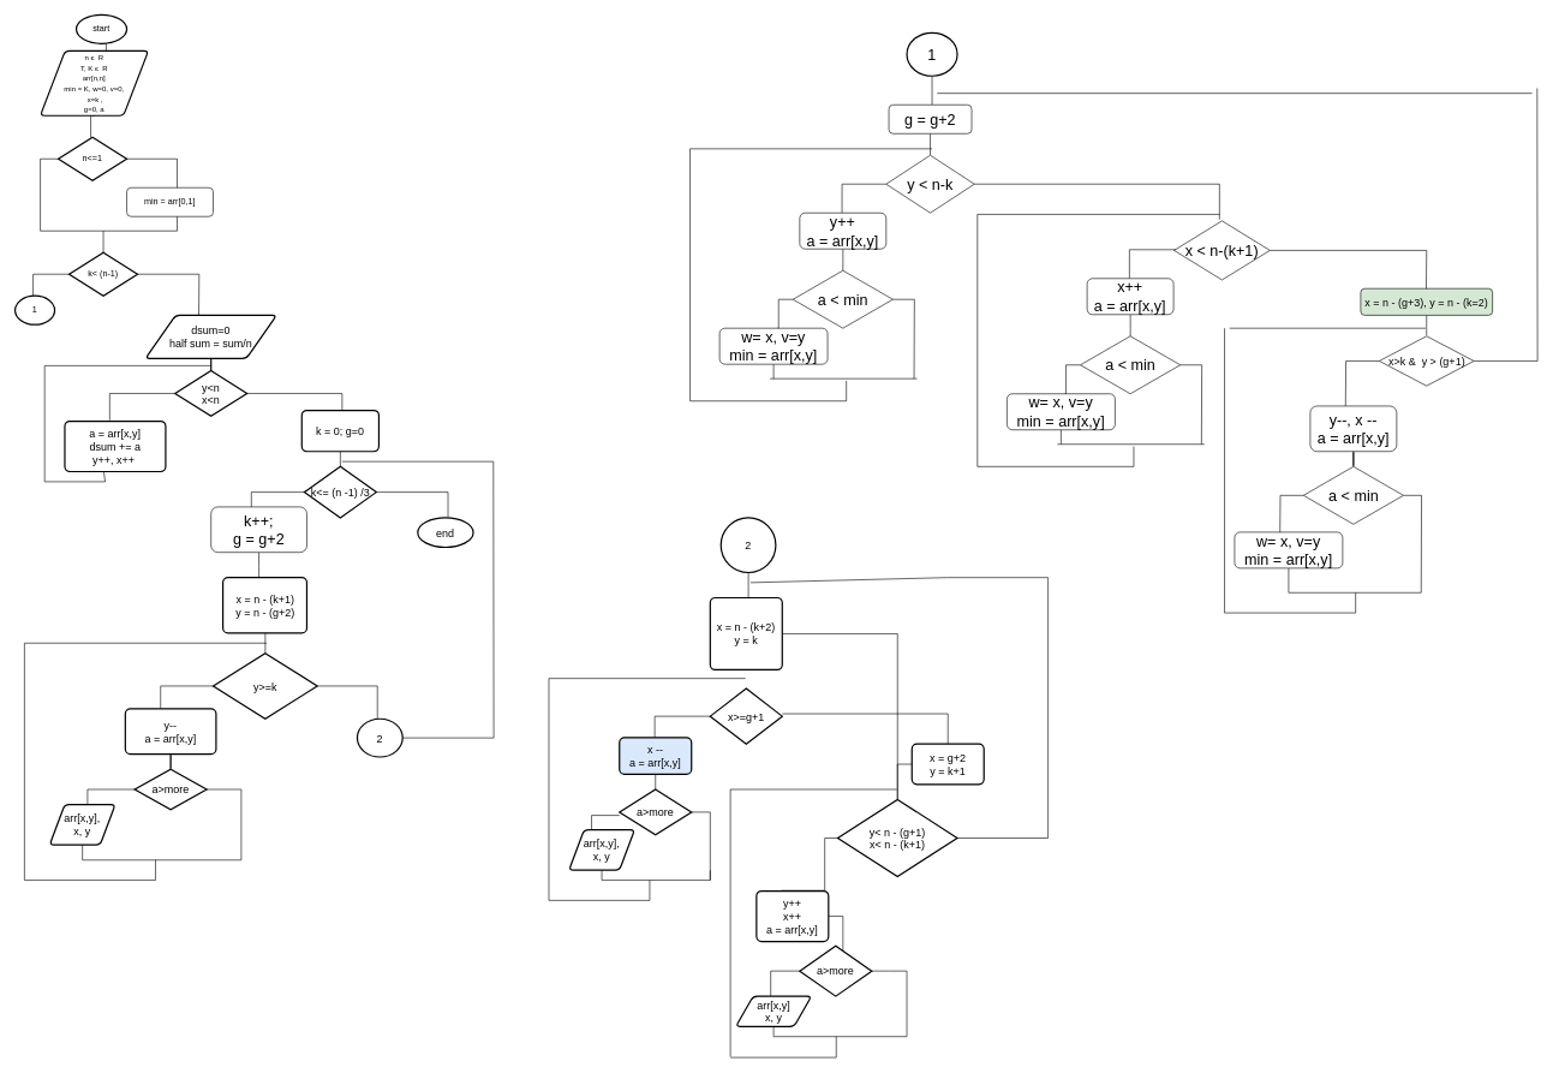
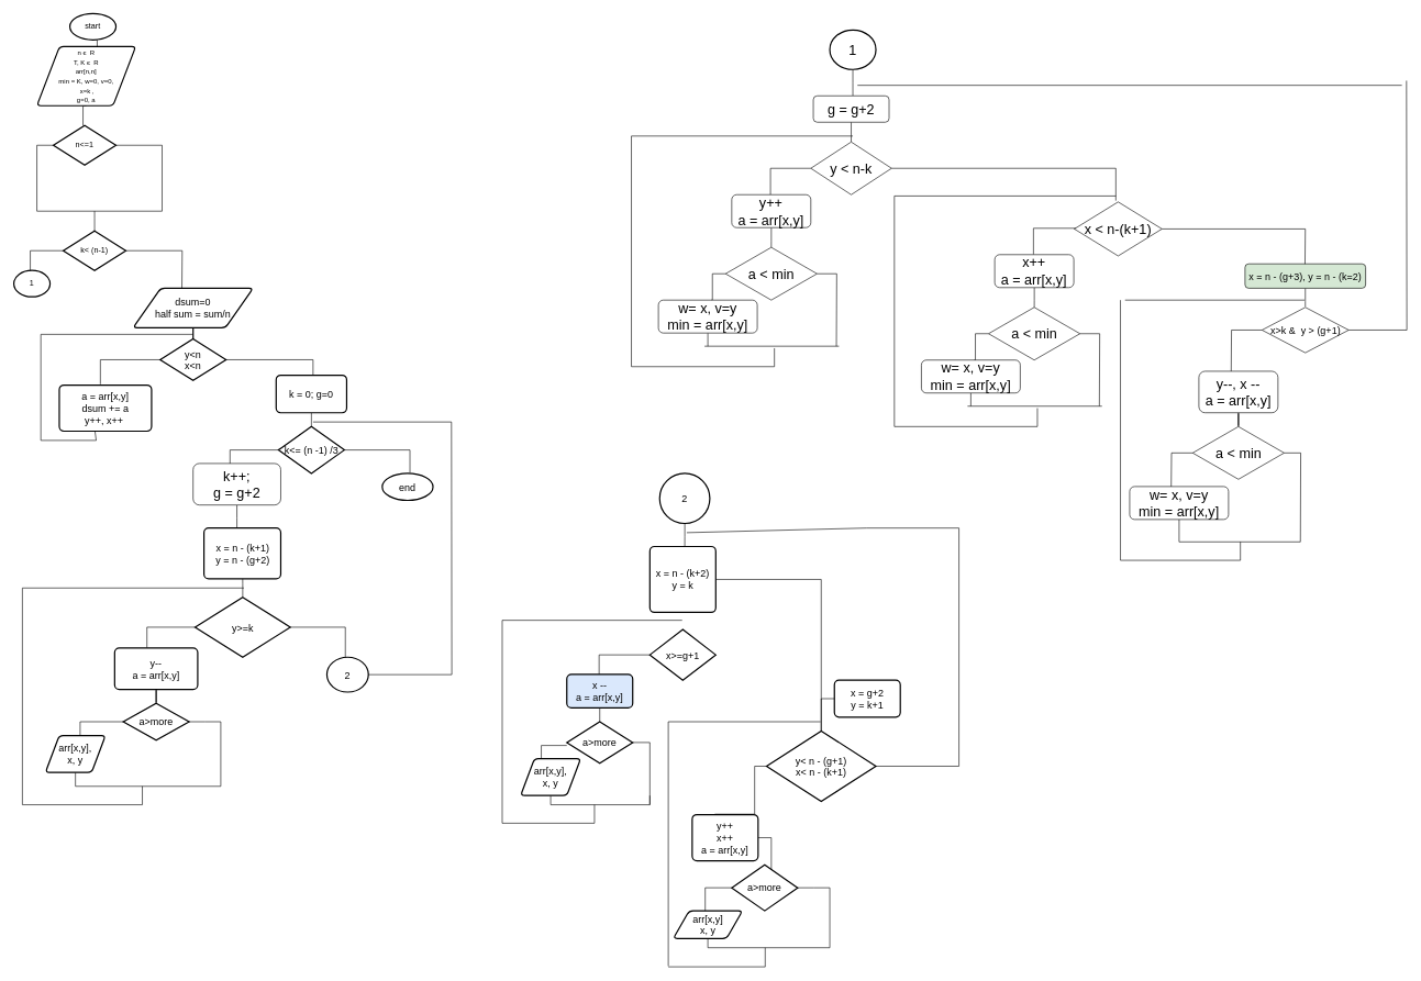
- <mxCell id="9" value="min = arr[0,1]" style="rounded=1;whiteSpace=wrap;html=1;" vertex="1" parent="1"><mxGeometry x="175" y="260" width="120" height="40" as="geometry" /></mxCell>
- <mxCell id="103" style="edgeStyle=orthogonalEdgeStyle;rounded=0;orthogonalLoop=1;jettySize=auto;html=1;fontSize=15;endArrow=none;endFill=0;entryX=0.5;entryY=0;entryDx=0;entryDy=0;" edge="1" parent="1" source="104" target="125"><mxGeometry relative="1" as="geometry"><mxPoint x="1202" y="1025" as="targetPoint" /><Array as="points"><mxPoint x="1315" y="990" /></Array></mxGeometry></mxCell>
